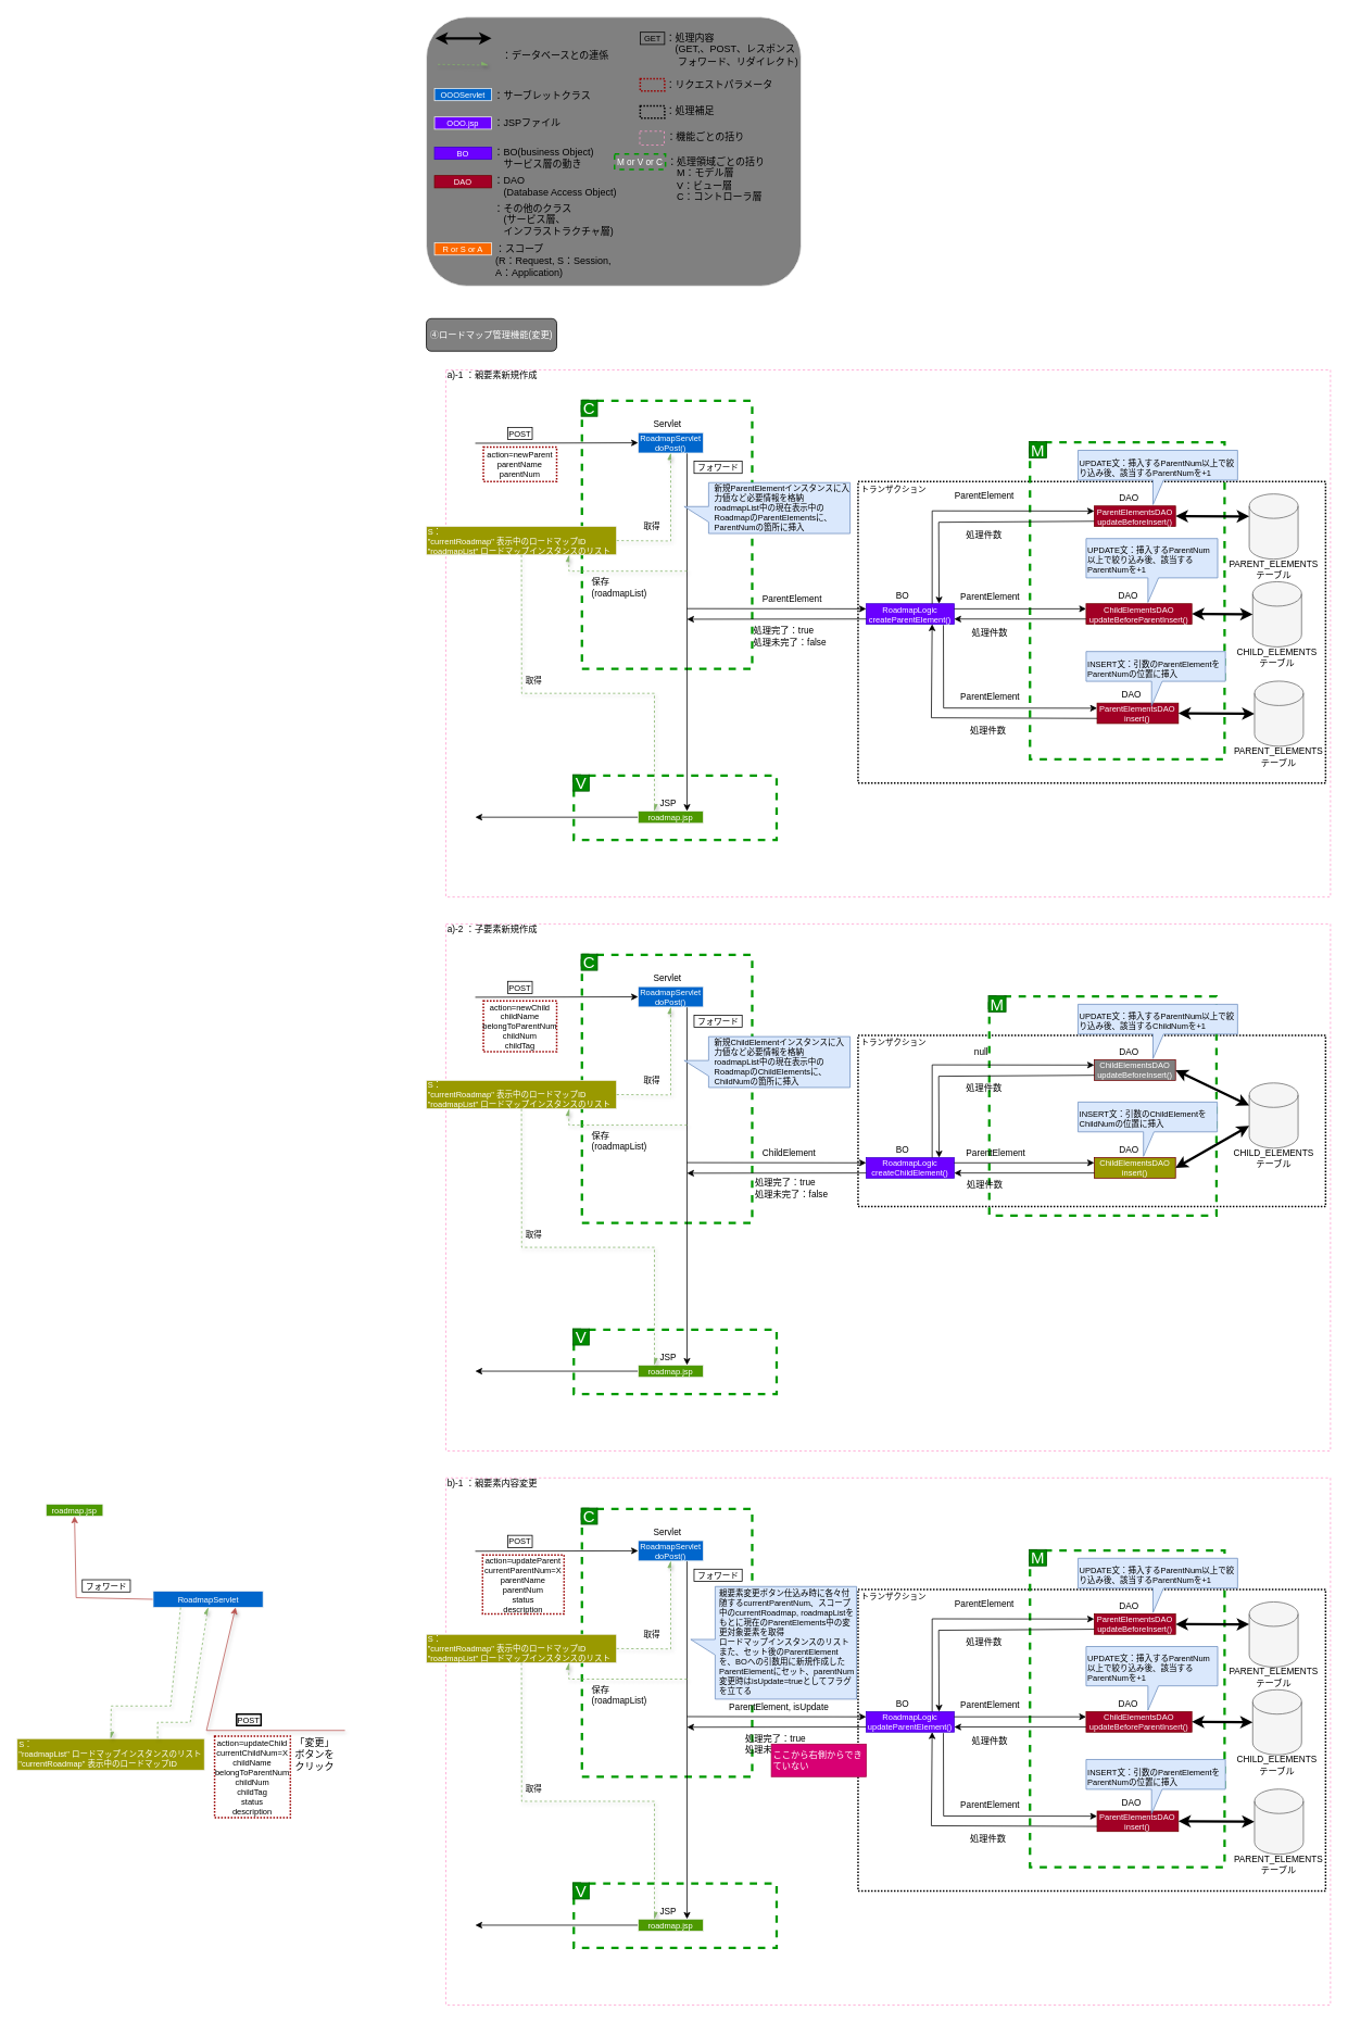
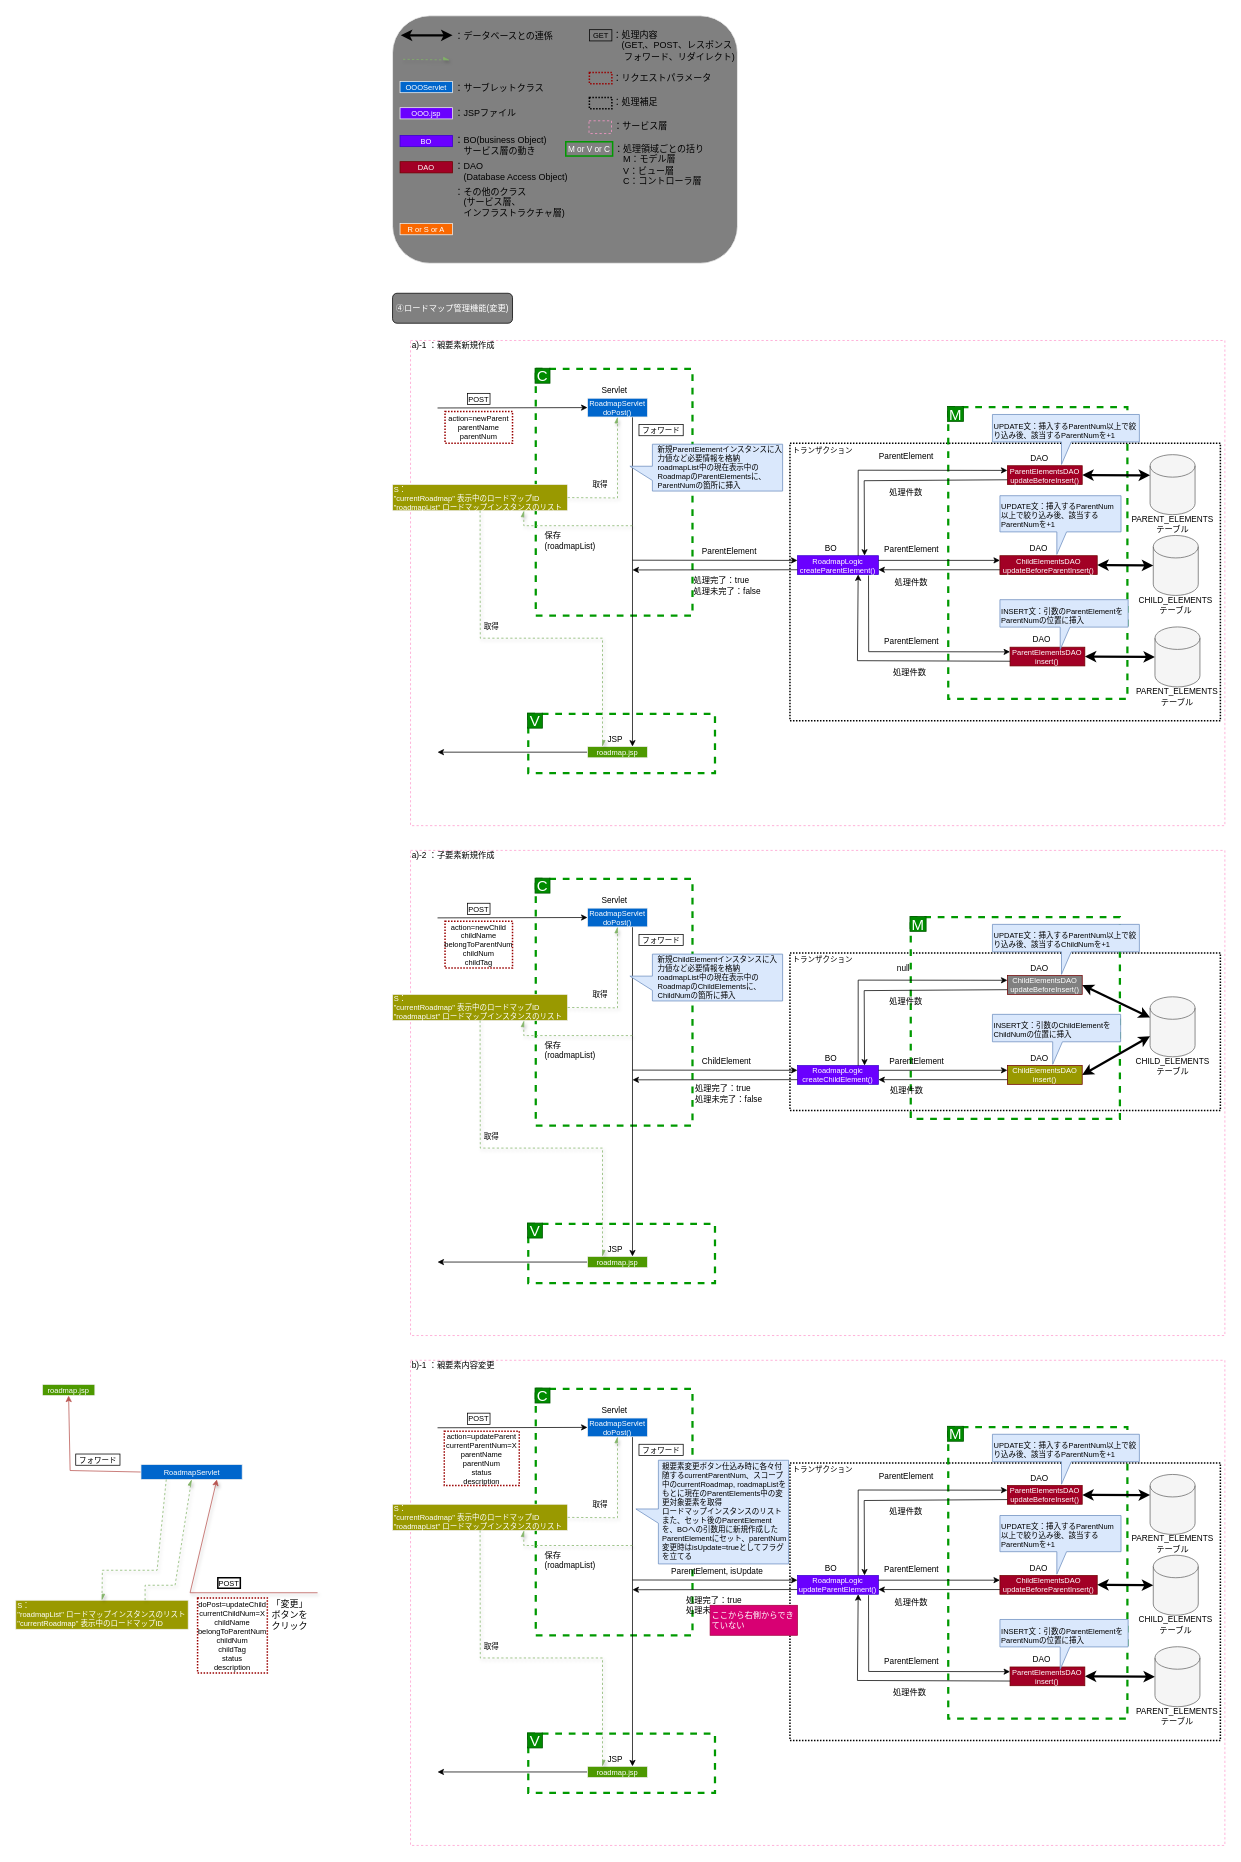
- <mxCell id="63" value="：データベースとの連係" style="text;strokeColor=none;align=left;fillColor=none;html=1;verticalAlign=middle;whiteSpace=wrap;rounded=0;labelBackgroundColor=none;container=0;" parent="43" vertex="1"><mxGeometry x="91" y="40" width="159" height="13" as="geometry" /></mxCell>
+ <mxCell id="63" value="：データベースとの連係" style="text;strokeColor=none;align=left;fillColor=none;html=1;verticalAlign=middle;whiteSpace=wrap;rounded=0;labelBackgroundColor=none;container=0;" parent="43" vertex="1"><mxGeometry x="81" y="20" width="159" height="13" as="geometry" /></mxCell>
- <mxCell id="60" value="：機能ごとの括り" style="text;strokeColor=none;align=left;fillColor=none;html=1;verticalAlign=middle;whiteSpace=wrap;rounded=0;labelBackgroundColor=none;container=0;" parent="43" vertex="1"><mxGeometry x="292.5" y="133.5" width="180" height="28" as="geometry" /></mxCell>
+ <mxCell id="60" value="：サービス層" style="text;strokeColor=none;align=left;fillColor=none;html=1;verticalAlign=middle;whiteSpace=wrap;rounded=0;labelBackgroundColor=none;container=0;" parent="43" vertex="1"><mxGeometry x="292.5" y="133.5" width="180" height="28" as="geometry" /></mxCell>
- <mxCell id="46" value="M or V or C" style="rounded=0;whiteSpace=wrap;html=1;labelBackgroundColor=none;strokeColor=#009900;fontSize=11;fontColor=#FFFFFF;fillColor=none;dashed=1;strokeWidth=2;container=0;" parent="43" vertex="1"><mxGeometry x="231" y="168" width="62.5" height="19" as="geometry" /></mxCell>
+ <mxCell id="46" value="M or V or C" style="rounded=0;whiteSpace=wrap;html=1;labelBackgroundColor=none;strokeColor=#009900;fontSize=11;fontColor=#FFFFFF;fillColor=none;dashed=0;strokeWidth=2;container=0;" parent="43" vertex="1"><mxGeometry x="231" y="168" width="62.5" height="19" as="geometry" /></mxCell>
- <mxCell id="52" value="：スコープ&lt;br&gt;(R：Request, S：Session, A：Application)" style="text;strokeColor=none;align=left;fillColor=none;html=1;verticalAlign=middle;whiteSpace=wrap;rounded=0;labelBackgroundColor=none;container=0;" parent="43" vertex="1"><mxGeometry x="82.5" y="277" width="149" height="43" as="geometry" /></mxCell>
- <mxCell id="200" value="action=updateChild&lt;br&gt;currentChildNum=X&lt;br&gt;childName&lt;br&gt;belongToParentNum&lt;br&gt;childNum&lt;br&gt;childTag&lt;br&gt;status&lt;br&gt;description" style="text;strokeColor=#990000;align=center;fillColor=none;html=1;verticalAlign=middle;whiteSpace=wrap;rounded=0;labelBackgroundColor=none;fontSize=10;dashed=1;strokeWidth=2;perimeterSpacing=0;dashPattern=1 1;glass=1;" vertex="1" parent="41"><mxGeometry x="263" y="2130" width="93" height="100" as="geometry" /></mxCell>
+ <mxCell id="200" value="doPost=updateChild&lt;br&gt;currentChildNum=X&lt;br&gt;childName&lt;br&gt;belongToParentNum&lt;br&gt;childNum&lt;br&gt;childTag&lt;br&gt;status&lt;br&gt;description" style="text;strokeColor=#990000;align=center;fillColor=none;html=1;verticalAlign=middle;whiteSpace=wrap;rounded=0;labelBackgroundColor=none;fontSize=10;dashed=1;strokeWidth=2;perimeterSpacing=0;dashPattern=1 1;glass=1;" vertex="1" parent="41"><mxGeometry x="263" y="2130" width="93" height="100" as="geometry" /></mxCell>
